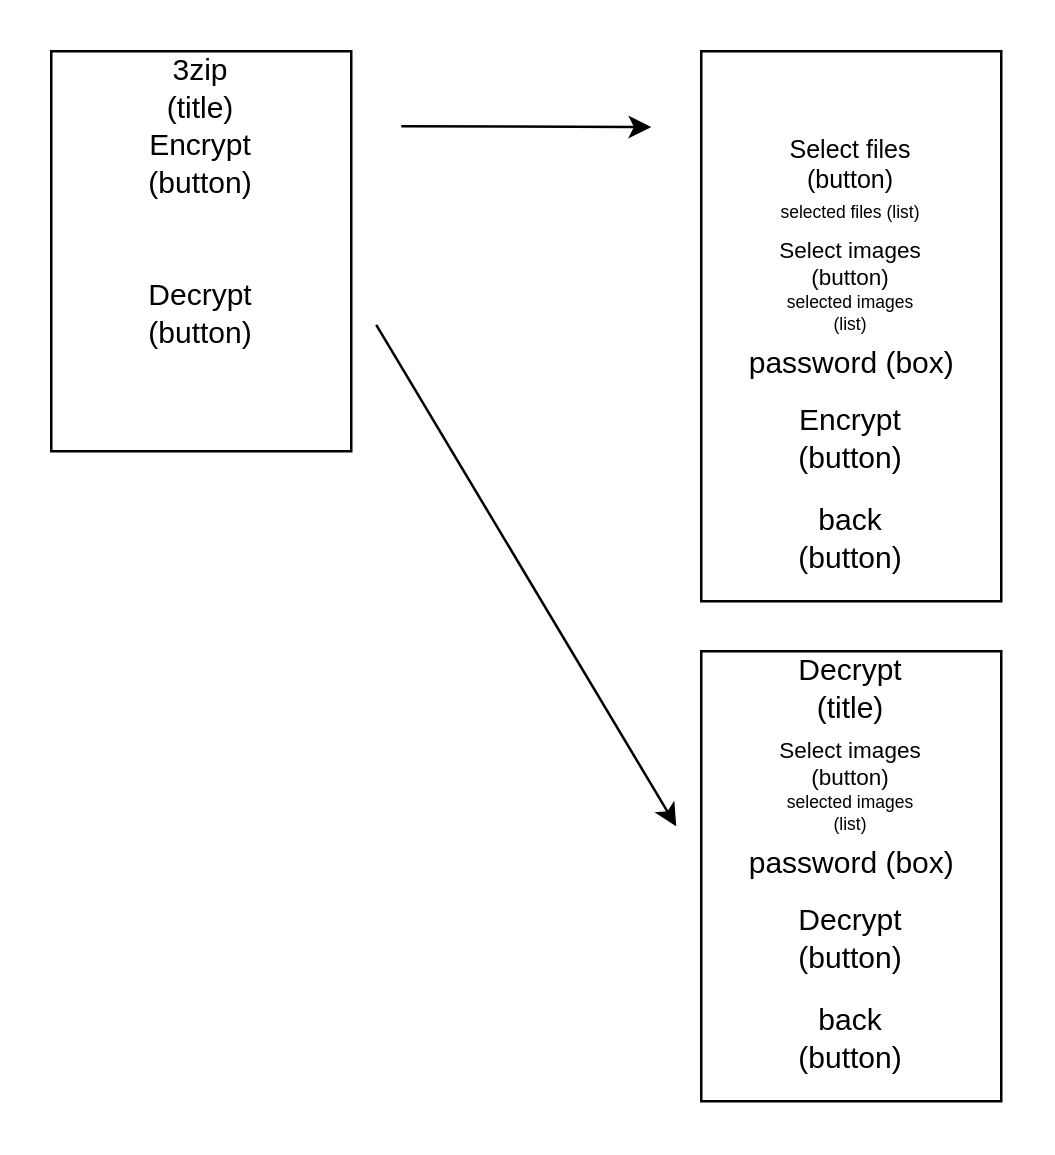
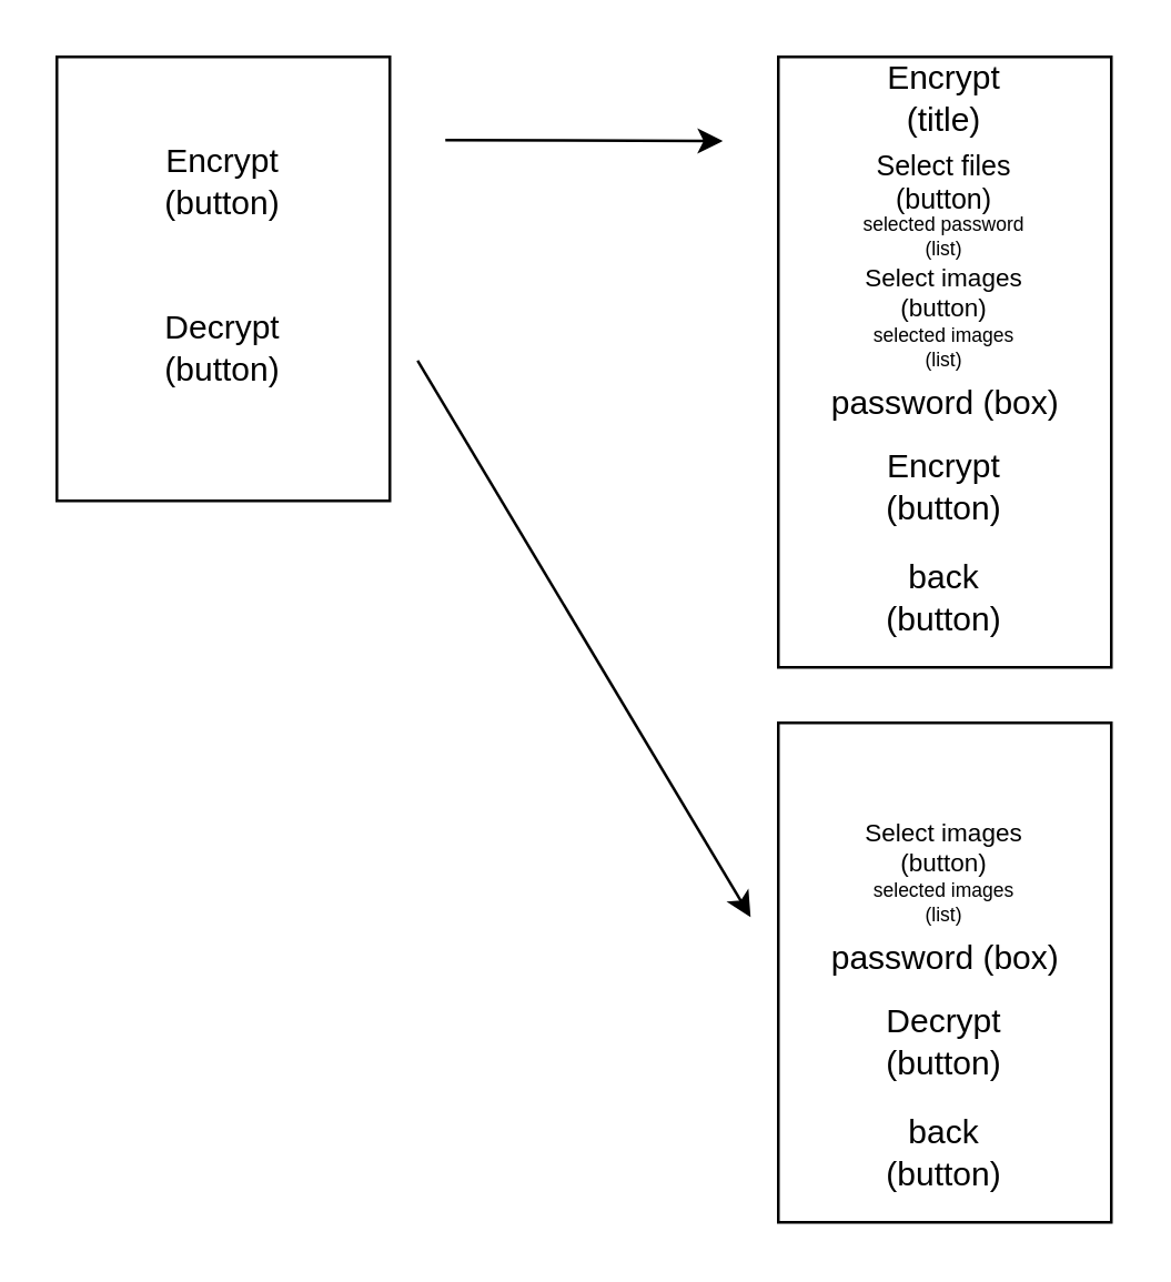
- <mxCell id="3" value="3zip&lt;br&gt;(title)" style="text;html=1;align=center;verticalAlign=middle;whiteSpace=wrap;rounded=0;" vertex="1" parent="1"><mxGeometry x="50" y="20" width="60" height="30" as="geometry" /></mxCell>
+ <mxCell id="8" value="Encrypt&lt;br&gt;(title)" style="text;html=1;align=center;verticalAlign=middle;whiteSpace=wrap;rounded=0;" vertex="1" parent="1"><mxGeometry x="310" y="20" width="60" height="30" as="geometry" /></mxCell>
- <mxCell id="10" value="selected files (list)" style="text;html=1;align=center;verticalAlign=middle;whiteSpace=wrap;rounded=0;fontSize=7;" vertex="1" parent="1"><mxGeometry x="310" y="70" width="60" height="30" as="geometry" /></mxCell>
+ <mxCell id="10" value="selected password (list)" style="text;html=1;align=center;verticalAlign=middle;whiteSpace=wrap;rounded=0;fontSize=7;" vertex="1" parent="1"><mxGeometry x="310" y="70" width="60" height="30" as="geometry" /></mxCell>
- <mxCell id="17" value="Decrypt&lt;br&gt;(title)" style="text;html=1;align=center;verticalAlign=middle;whiteSpace=wrap;rounded=0;" vertex="1" parent="1"><mxGeometry x="310" y="260" width="60" height="30" as="geometry" /></mxCell>
